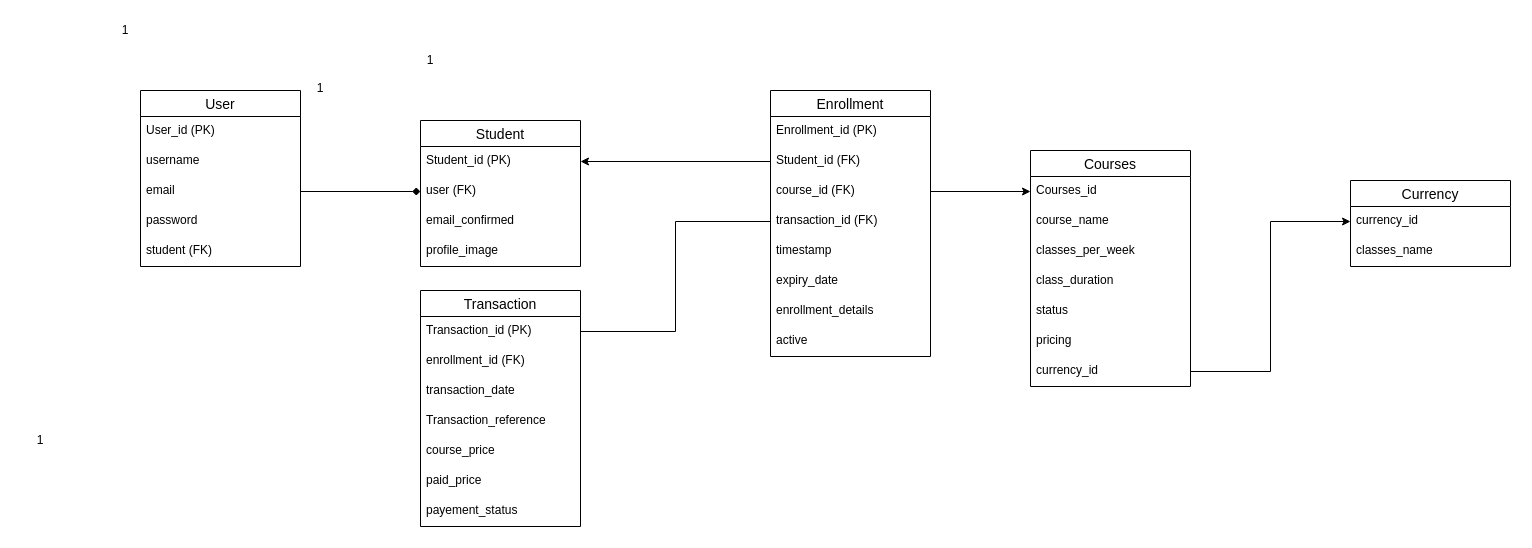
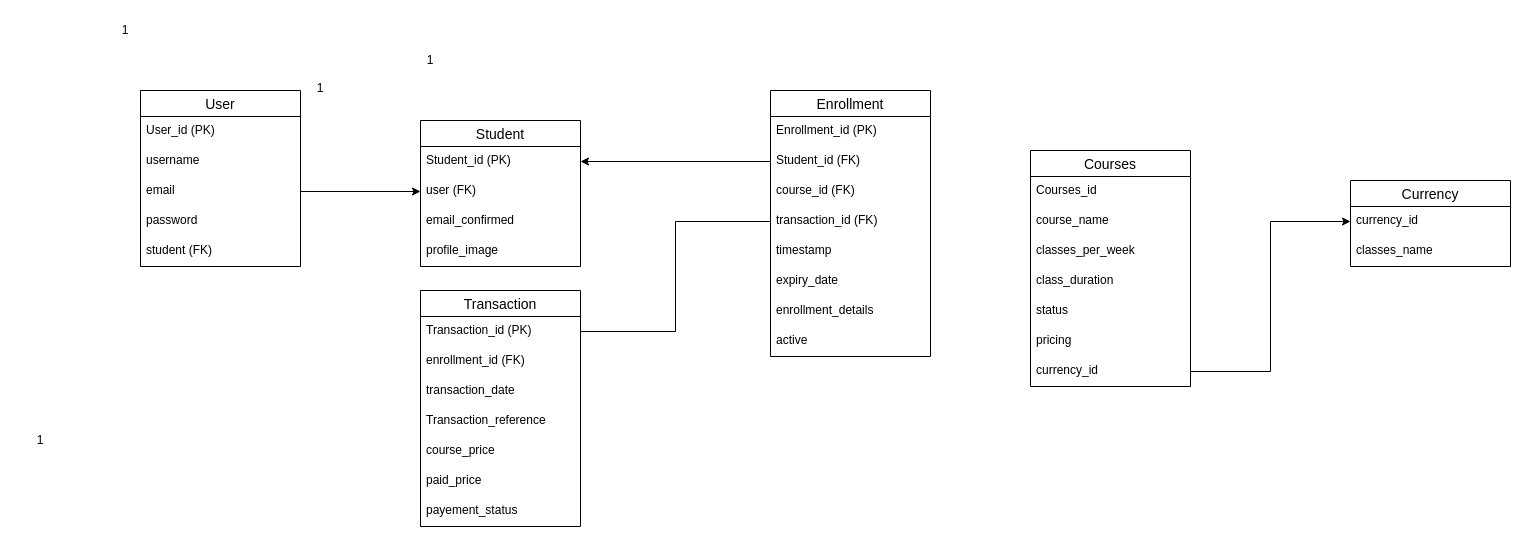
- <mxCell id="5" style="edgeStyle=orthogonalEdgeStyle;rounded=0;orthogonalLoop=1;jettySize=auto;html=1;entryX=0;entryY=0.5;entryDx=0;entryDy=0;endArrow=diamond;" parent="1" source="27" target="21" edge="1"><mxGeometry relative="1" as="geometry" /></mxCell>
+ <mxCell id="5" style="edgeStyle=orthogonalEdgeStyle;rounded=0;orthogonalLoop=1;jettySize=auto;html=1;entryX=0;entryY=0.5;entryDx=0;entryDy=0;" parent="1" source="27" target="21" edge="1"><mxGeometry relative="1" as="geometry" /></mxCell>
- <mxCell id="9" style="rounded=0;orthogonalLoop=1;jettySize=auto;html=1;entryX=0;entryY=0.5;entryDx=0;entryDy=0;exitX=1;exitY=0.5;exitDx=0;exitDy=0;" parent="1" source="13" target="39" edge="1"><mxGeometry relative="1" as="geometry" /></mxCell>
